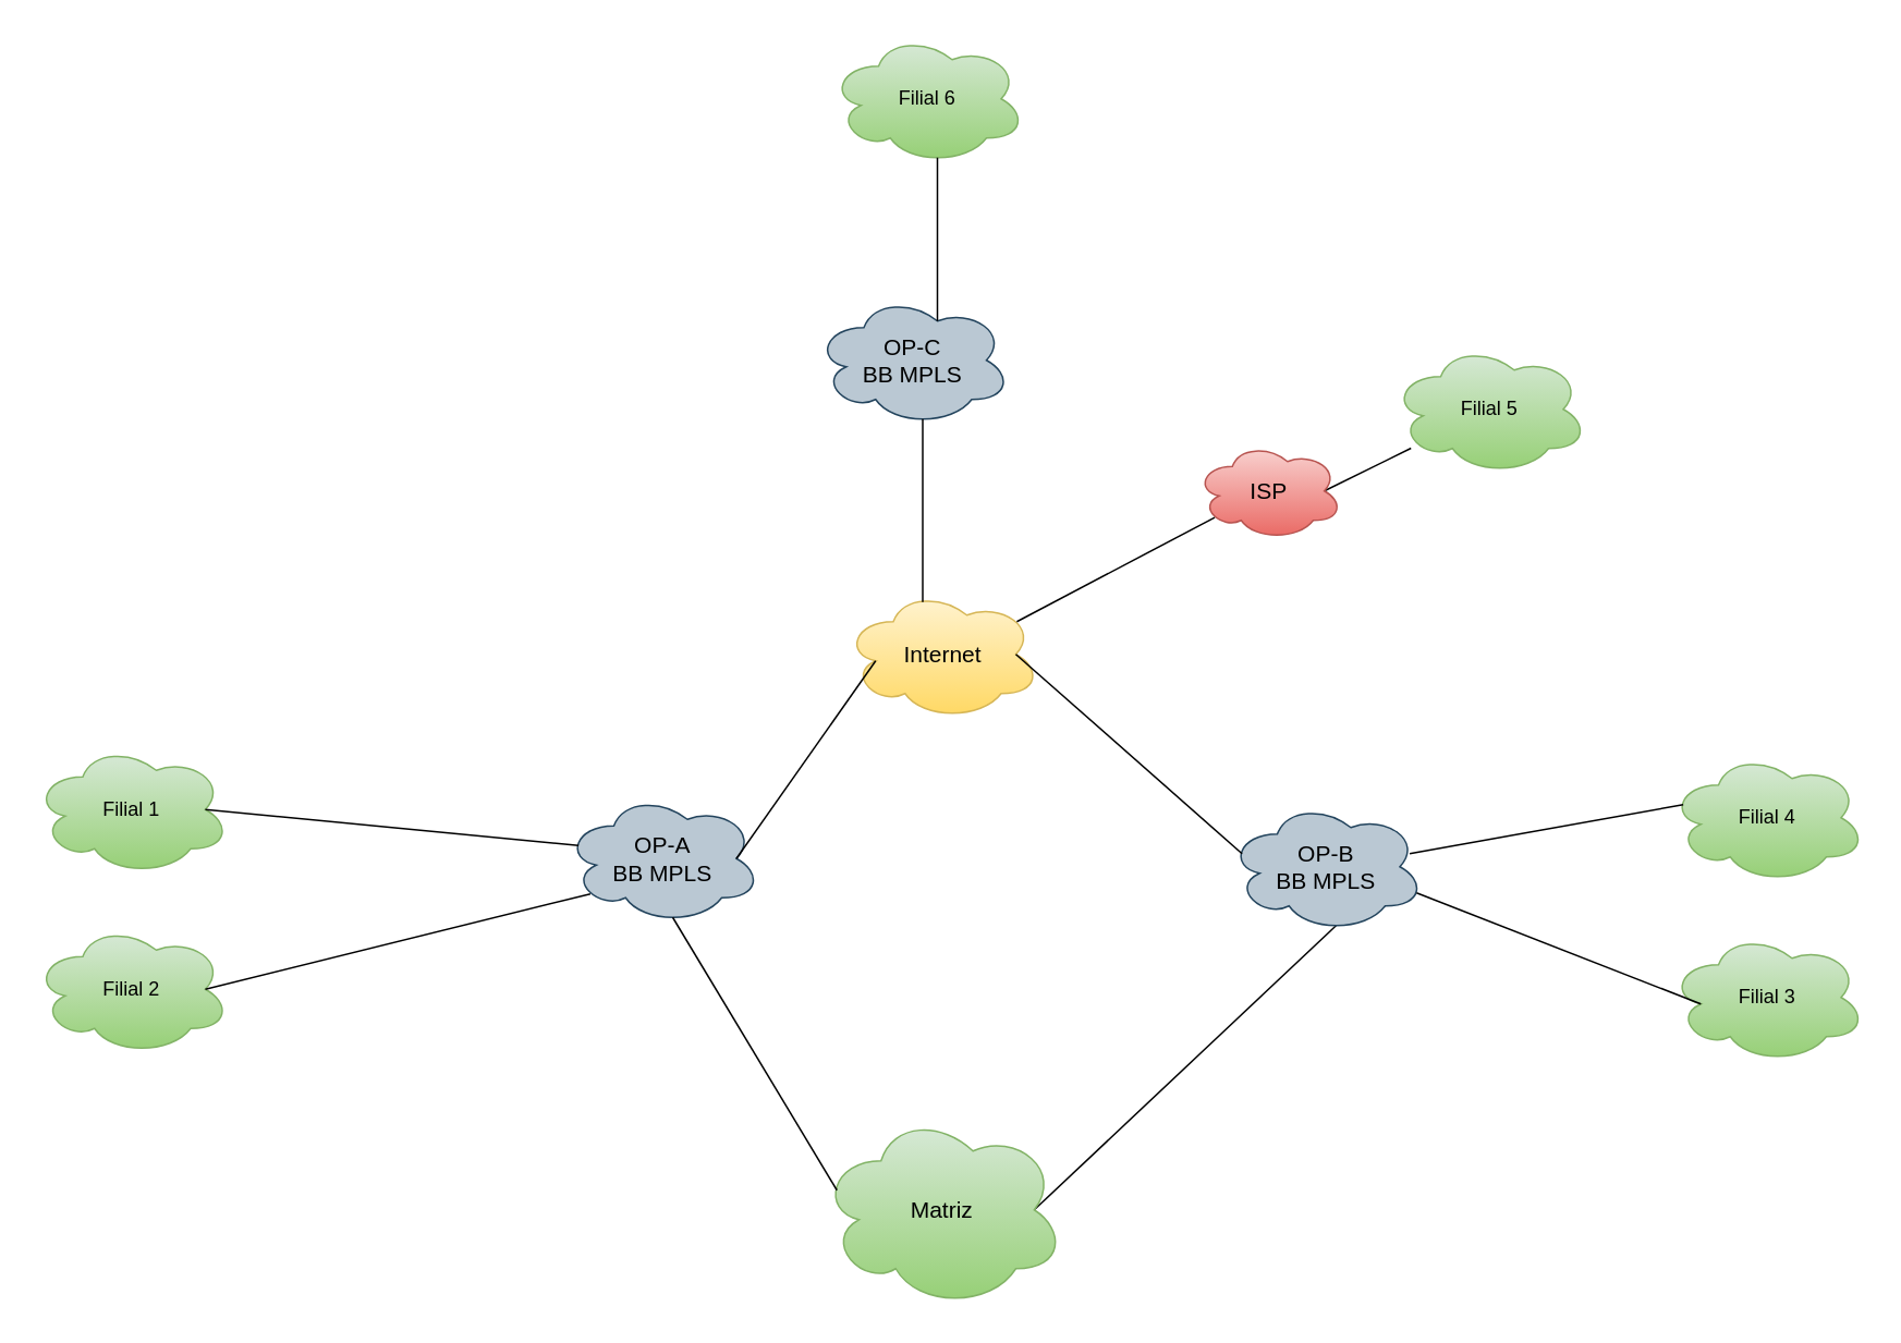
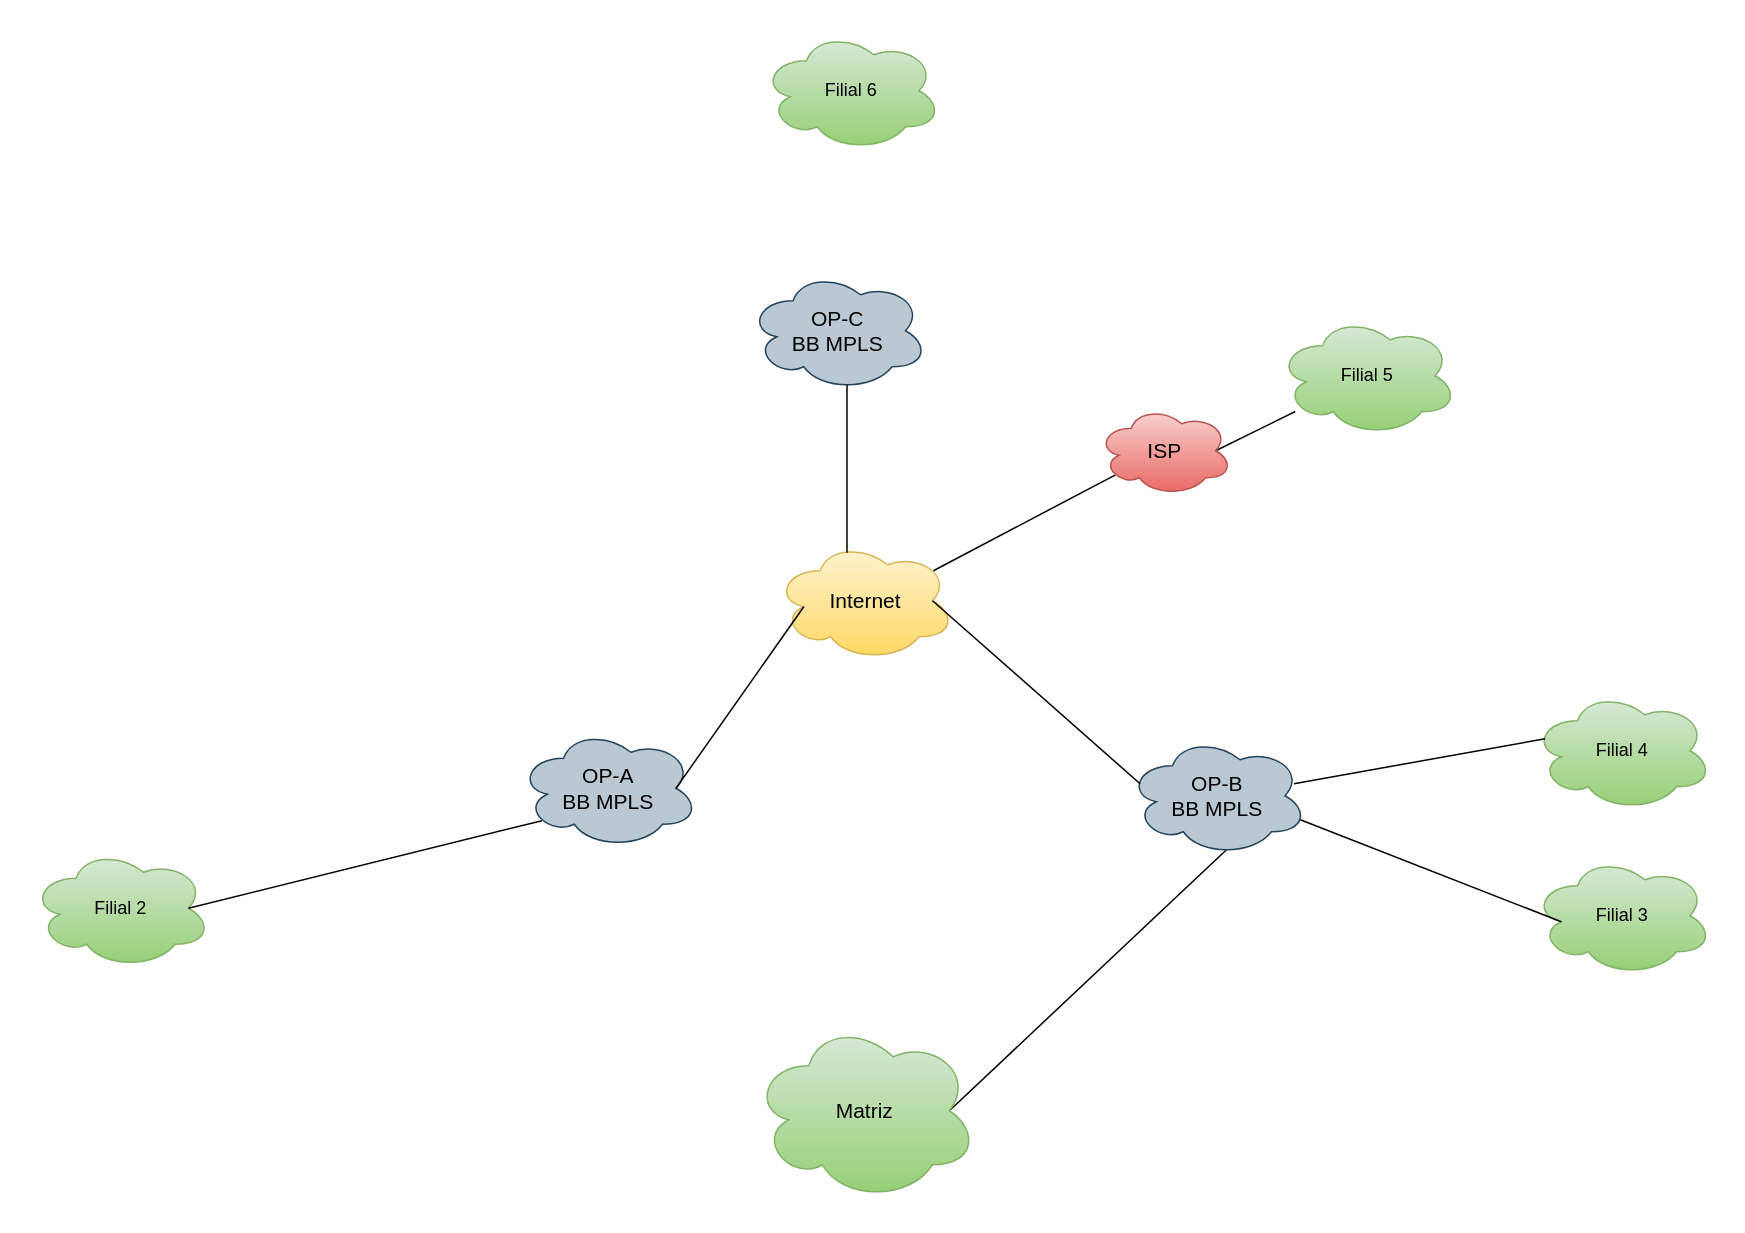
- <mxCell id="23" value="" style="endArrow=none;html=1;entryX=0.55;entryY=0.95;entryDx=0;entryDy=0;entryPerimeter=0;exitX=0.625;exitY=0.2;exitDx=0;exitDy=0;exitPerimeter=0;" edge="1" parent="1" target="22" source="20"><mxGeometry width="50" height="50" relative="1" as="geometry"><mxPoint x="569.4" y="82" as="sourcePoint" /><mxPoint x="446" y="190" as="targetPoint" /></mxGeometry></mxCell>
- <mxCell id="13" value="Filial 1" style="ellipse;shape=cloud;whiteSpace=wrap;html=1;gradientColor=#97d077;fillColor=#d5e8d4;strokeColor=#82b366;" vertex="1" parent="1"><mxGeometry x="20" y="455" width="120" height="80" as="geometry" /></mxCell>
- <mxCell id="17" value="" style="endArrow=none;html=1;entryX=0.875;entryY=0.5;entryDx=0;entryDy=0;entryPerimeter=0;exitX=0.07;exitY=0.4;exitDx=0;exitDy=0;exitPerimeter=0;" edge="1" parent="1" source="15" target="13"><mxGeometry width="50" height="50" relative="1" as="geometry"><mxPoint x="325.6" y="556.6" as="sourcePoint" /><mxPoint x="185" y="625" as="targetPoint" /></mxGeometry></mxCell>
- <mxCell id="19" value="" style="endArrow=none;html=1;entryX=0.55;entryY=0.95;entryDx=0;entryDy=0;entryPerimeter=0;exitX=0.07;exitY=0.4;exitDx=0;exitDy=0;exitPerimeter=0;" edge="1" parent="1" source="6" target="15"><mxGeometry width="50" height="50" relative="1" as="geometry"><mxPoint x="642.25" y="750" as="sourcePoint" /><mxPoint x="827" y="576" as="targetPoint" /></mxGeometry></mxCell>
